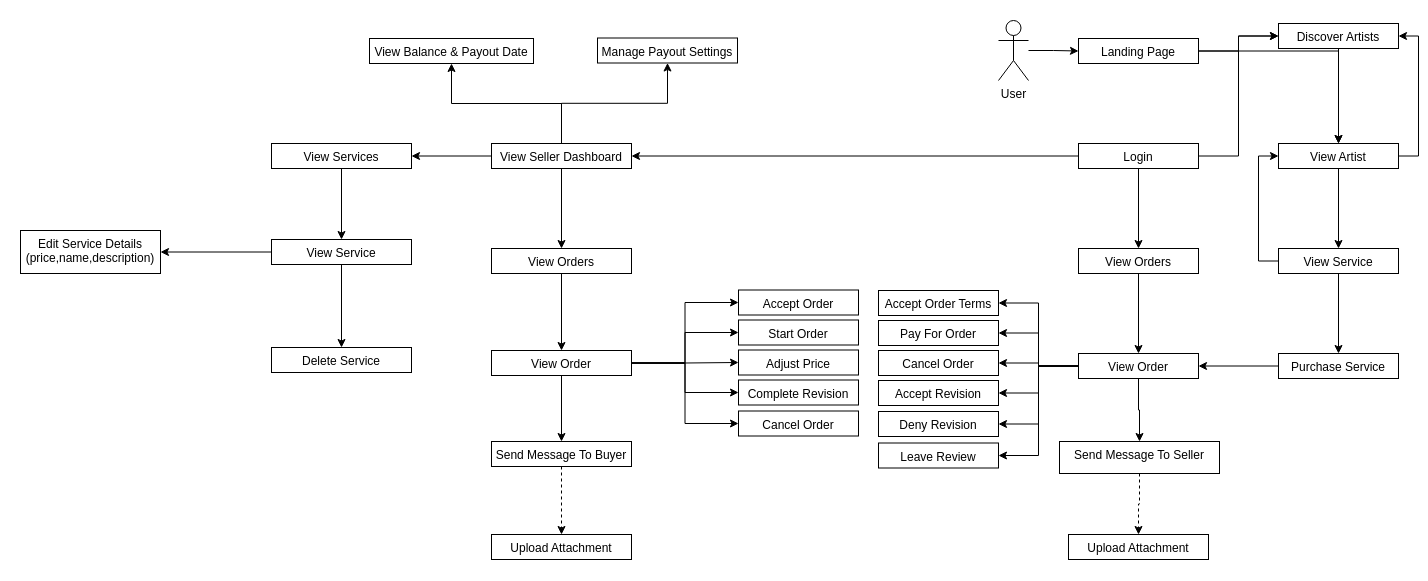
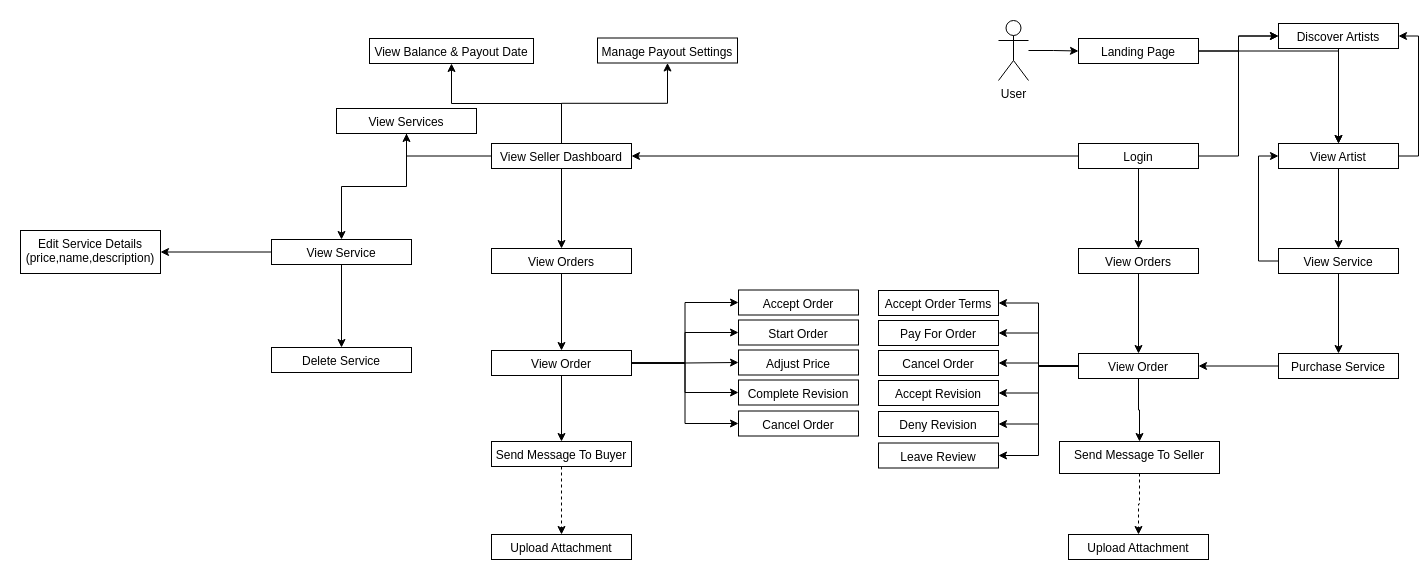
- <mxCell id="46" value="View Services" style="whiteSpace=wrap;html=1;verticalAlign=top;" vertex="1" parent="1"><mxGeometry x="271" y="143" width="140" height="25" as="geometry" /></mxCell>
+ <mxCell id="46" value="View Services" style="whiteSpace=wrap;html=1;verticalAlign=top;" vertex="1" parent="1"><mxGeometry x="336" y="108" width="140" height="25" as="geometry" /></mxCell>
